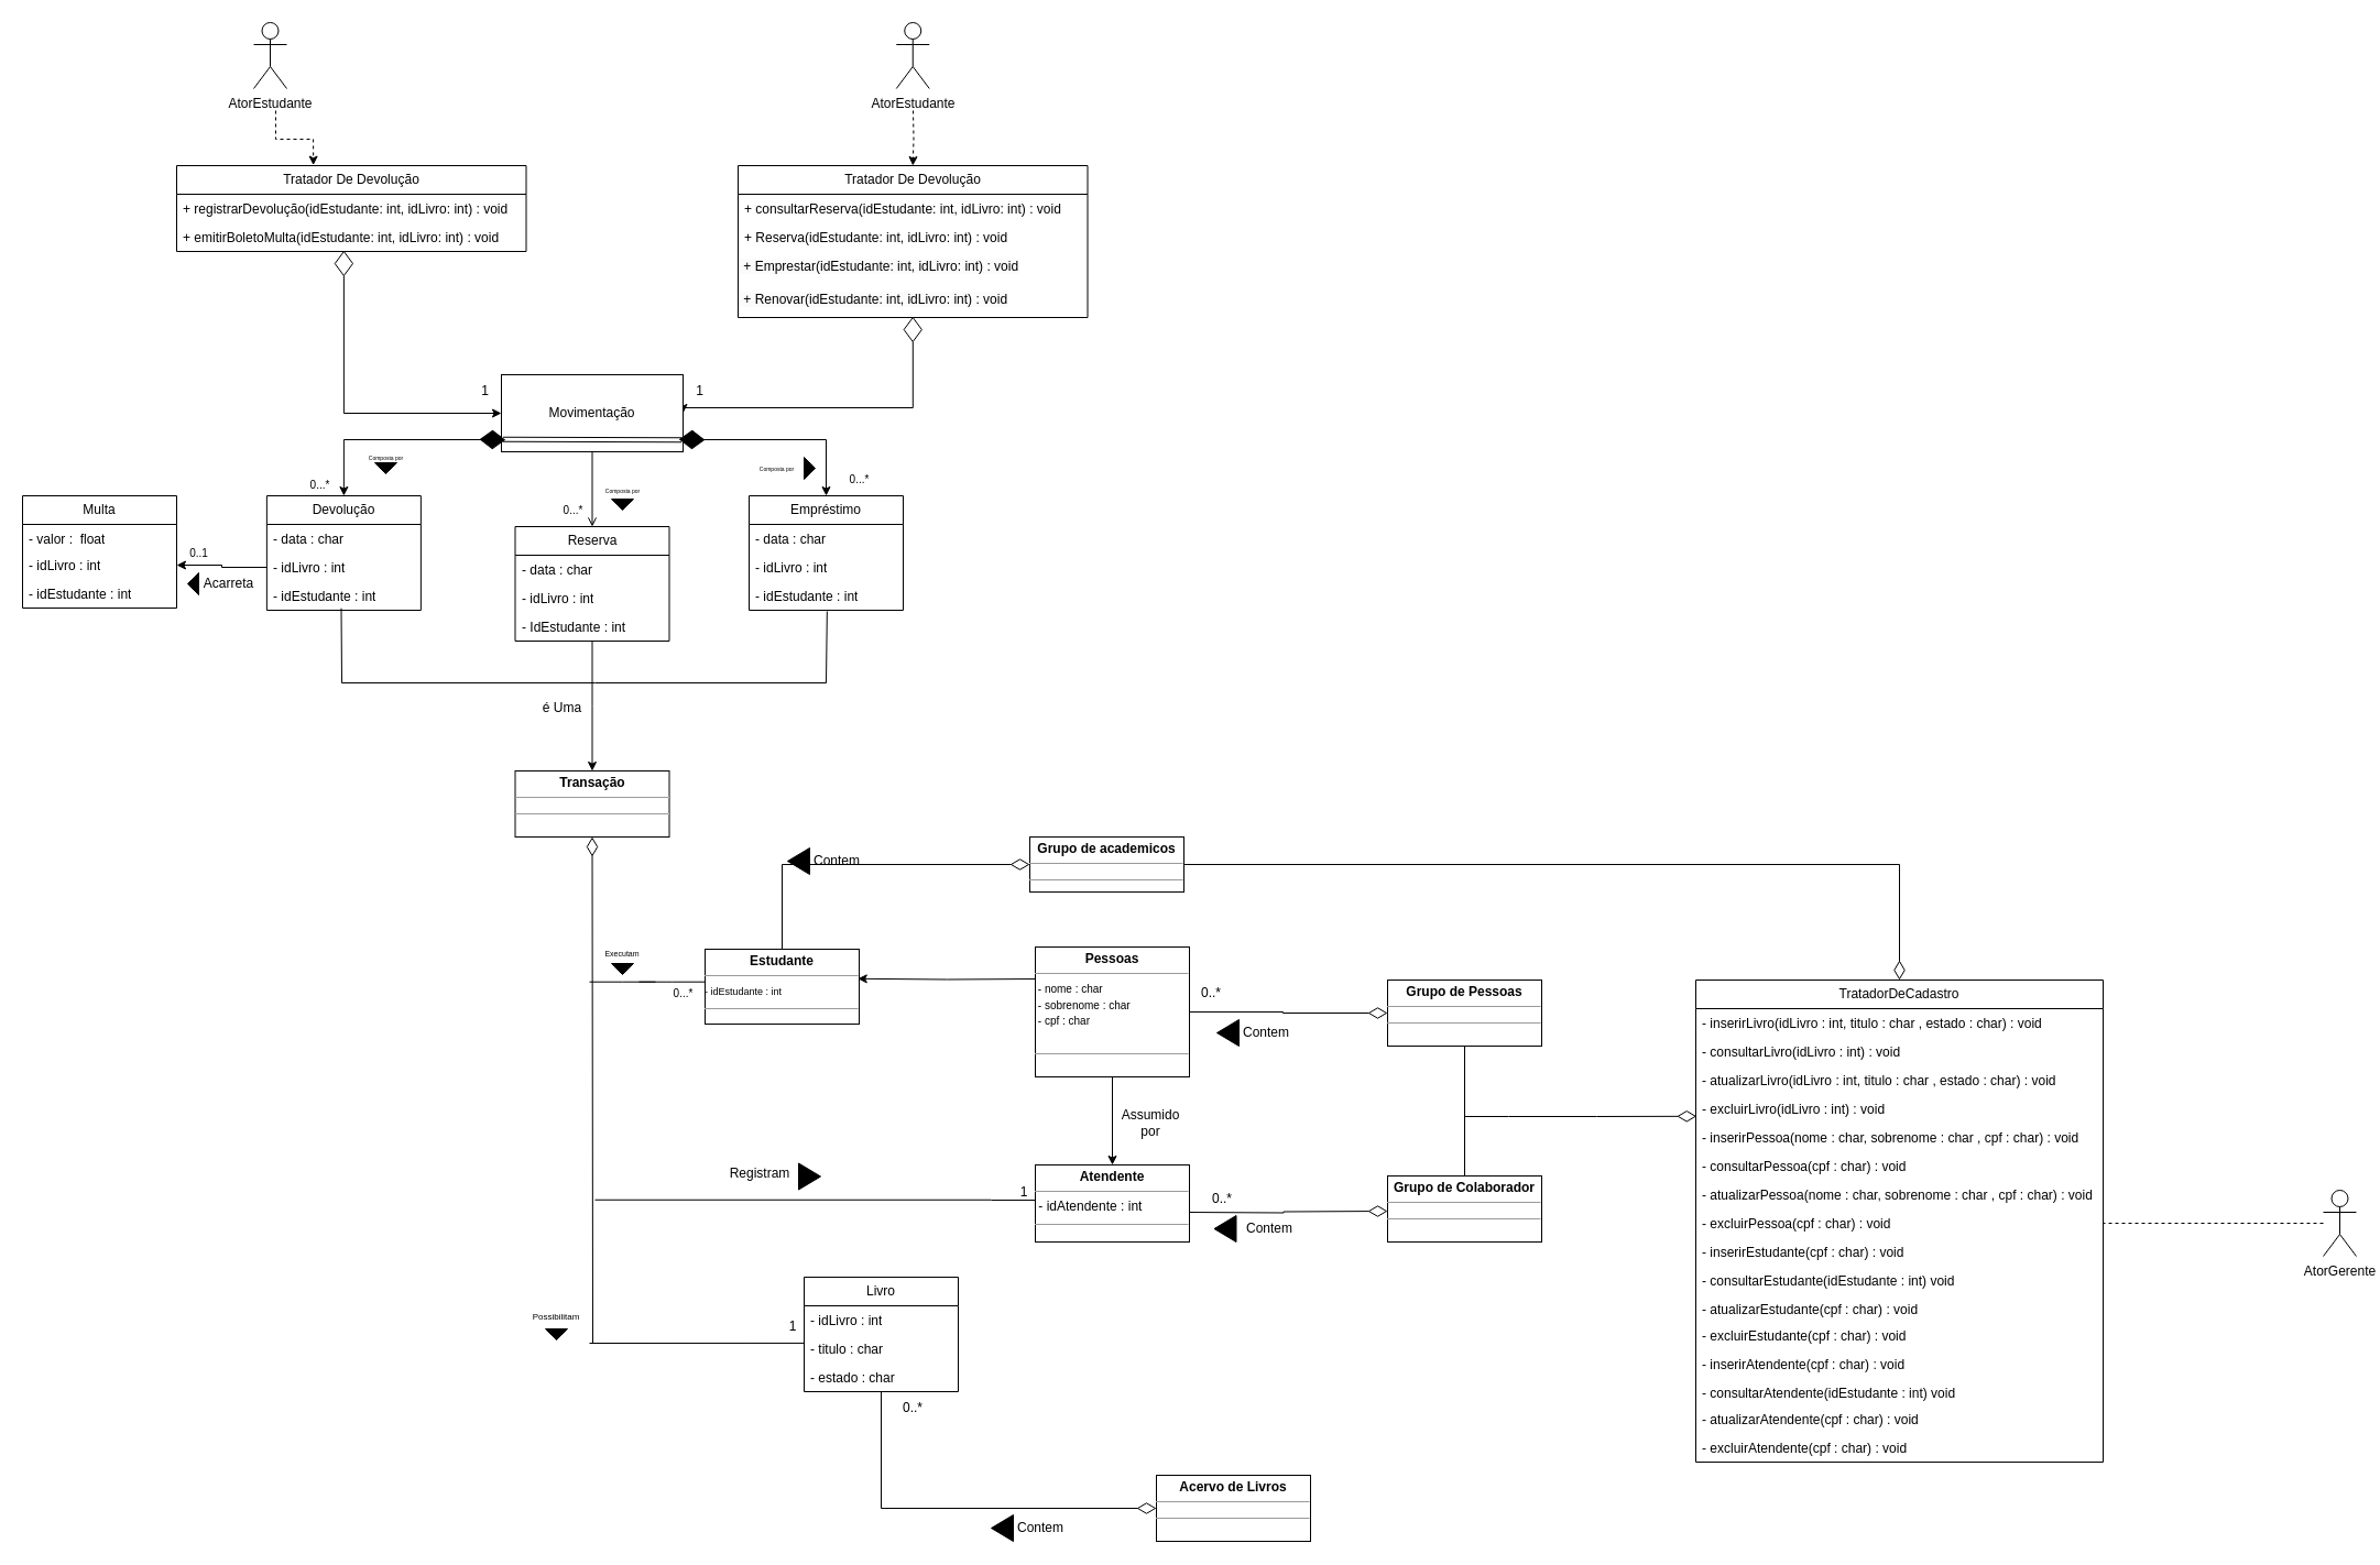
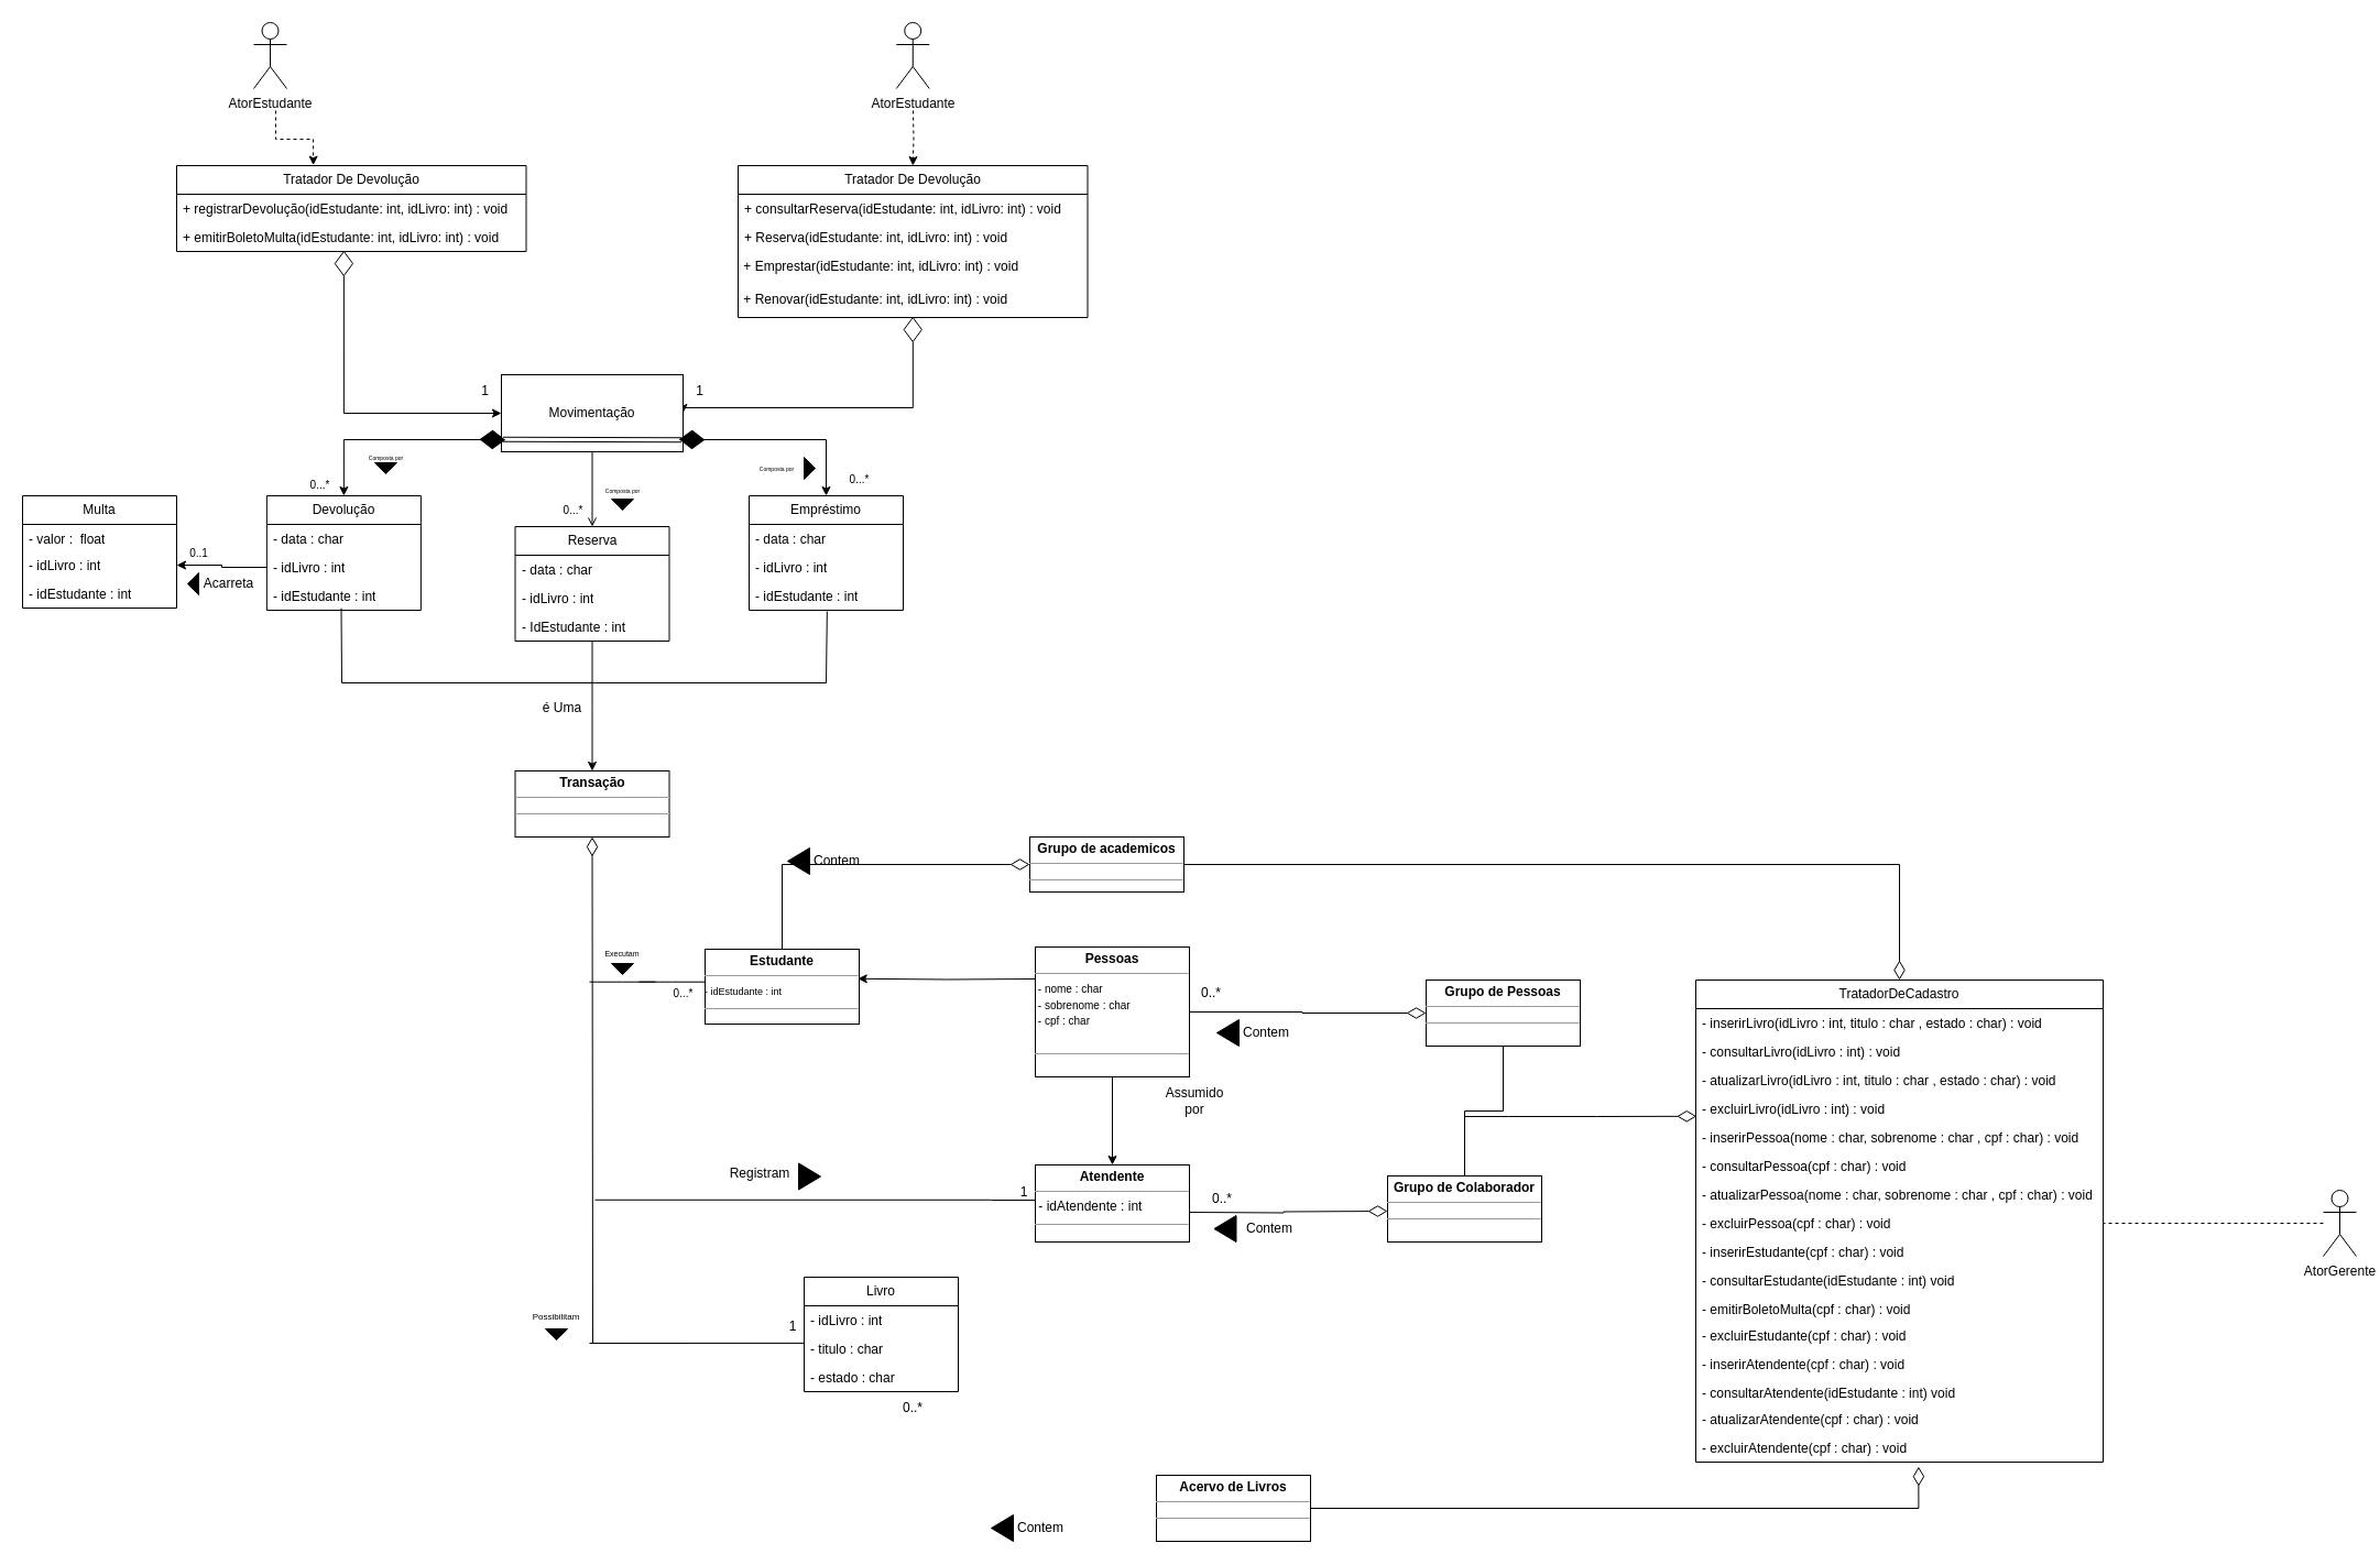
- <mxCell id="88" value="&lt;p style=&quot;margin:0px;margin-top:4px;text-align:center;&quot;&gt;&lt;b&gt;Grupo de Pessoas&lt;/b&gt;&lt;/p&gt;&lt;hr size=&quot;1&quot;&gt;&lt;div style=&quot;height:2px;&quot;&gt;&lt;/div&gt;&lt;hr size=&quot;1&quot;&gt;&lt;div style=&quot;height:2px;&quot;&gt;&lt;/div&gt;" style="verticalAlign=top;align=left;overflow=fill;fontSize=12;fontFamily=Helvetica;html=1;whiteSpace=wrap;" vertex="1" parent="1"><mxGeometry x="1260" y="890" width="140" height="60" as="geometry" /></mxCell>
+ <mxCell id="88" value="&lt;p style=&quot;margin:0px;margin-top:4px;text-align:center;&quot;&gt;&lt;b&gt;Grupo de Pessoas&lt;/b&gt;&lt;/p&gt;&lt;hr size=&quot;1&quot;&gt;&lt;div style=&quot;height:2px;&quot;&gt;&lt;/div&gt;&lt;hr size=&quot;1&quot;&gt;&lt;div style=&quot;height:2px;&quot;&gt;&lt;/div&gt;" style="verticalAlign=top;align=left;overflow=fill;fontSize=12;fontFamily=Helvetica;html=1;whiteSpace=wrap;" vertex="1" parent="1"><mxGeometry x="1295" y="890" width="140" height="60" as="geometry" /></mxCell>
- <mxCell id="124" value="Assumido por" style="text;strokeColor=none;align=center;fillColor=none;html=1;verticalAlign=middle;whiteSpace=wrap;rounded=0;" vertex="1" parent="1"><mxGeometry x="1020" y="1010" width="50" height="20" as="geometry" /></mxCell>
+ <mxCell id="124" value="Assumido por" style="text;strokeColor=none;align=center;fillColor=none;html=1;verticalAlign=middle;whiteSpace=wrap;rounded=0;" vertex="1" parent="1"><mxGeometry x="1060" y="990" width="50" height="20" as="geometry" /></mxCell>
- <mxCell id="76" value="- atualizarEstudante(cpf : char) : void" style="text;strokeColor=none;fillColor=none;align=left;verticalAlign=top;spacingLeft=4;spacingRight=4;overflow=hidden;rotatable=0;points=[[0,0.5],[1,0.5]];portConstraint=eastwest;whiteSpace=wrap;html=1;" vertex="1" parent="65"><mxGeometry y="286" width="370" height="24" as="geometry" /></mxCell>
+ <mxCell id="76" value="- emitirBoletoMulta(cpf : char) : void" style="text;strokeColor=none;fillColor=none;align=left;verticalAlign=top;spacingLeft=4;spacingRight=4;overflow=hidden;rotatable=0;points=[[0,0.5],[1,0.5]];portConstraint=eastwest;whiteSpace=wrap;html=1;" vertex="1" parent="65"><mxGeometry y="286" width="370" height="24" as="geometry" /></mxCell>
- <mxCell id="113" style="edgeStyle=orthogonalEdgeStyle;rounded=0;orthogonalLoop=1;jettySize=auto;html=1;entryX=0;entryY=0.5;entryDx=0;entryDy=0;endArrow=diamondThin;endFill=0;endSize=15;" edge="1" parent="1" source="86" target="105"><mxGeometry relative="1" as="geometry"><mxPoint x="800" y="1270" as="sourcePoint" /><Array as="points"><mxPoint x="800" y="1370" /></Array></mxGeometry></mxCell>
+ <mxCell id="104" style="edgeStyle=orthogonalEdgeStyle;rounded=0;orthogonalLoop=1;jettySize=auto;html=1;entryX=0.547;entryY=1.159;entryDx=0;entryDy=0;entryPerimeter=0;endArrow=diamondThin;endFill=0;endSize=15;" edge="1" parent="1" source="105" target="81"><mxGeometry relative="1" as="geometry"><Array as="points"><mxPoint x="1742" y="1370" /></Array></mxGeometry></mxCell>
